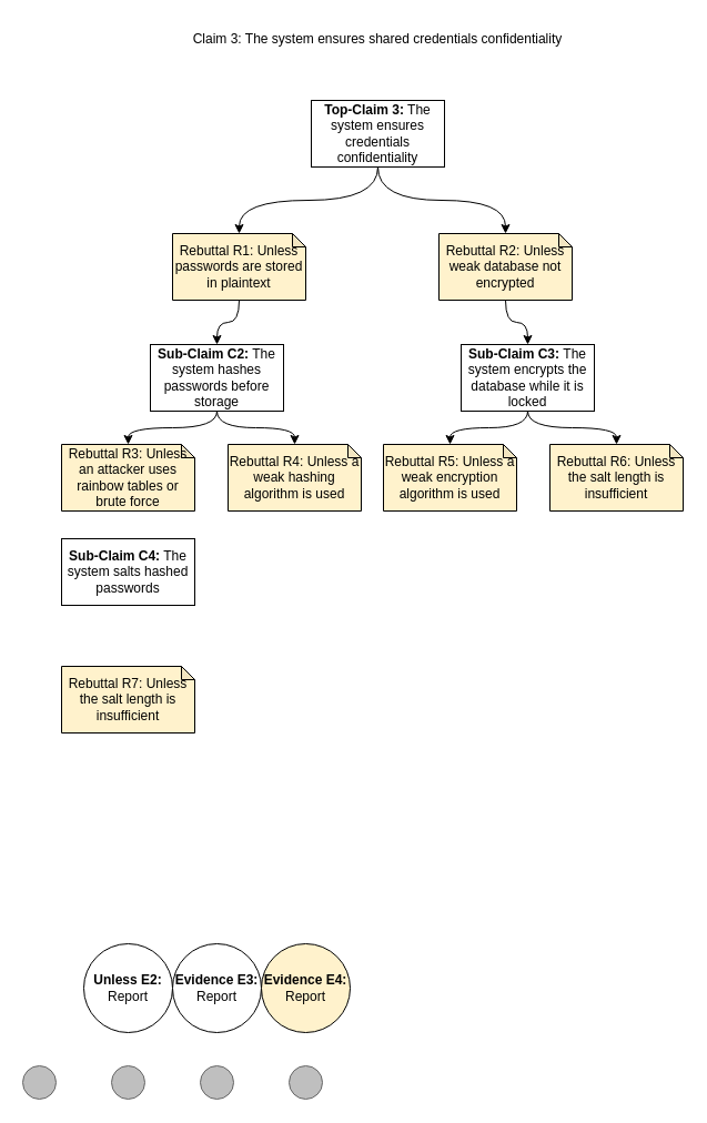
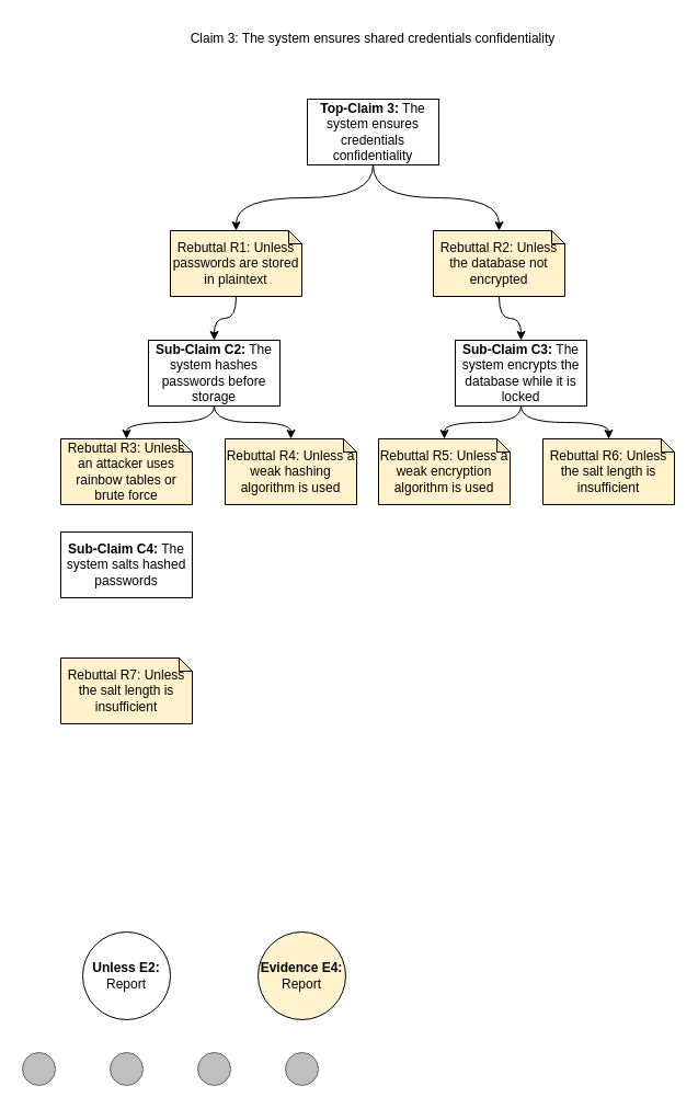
- <mxCell id="6" value="Rebuttal R2: Unless weak database not encrypted" style="shape=note;whiteSpace=wrap;html=1;backgroundOutline=1;darkOpacity=0.05;strokeColor=#000000;size=12;fillColor=#fff2cc;" vertex="1" parent="1"><mxGeometry x="395" y="210" width="120" height="60" as="geometry" /></mxCell>
+ <mxCell id="6" value="Rebuttal R2: Unless the database not encrypted" style="shape=note;whiteSpace=wrap;html=1;backgroundOutline=1;darkOpacity=0.05;strokeColor=#000000;size=12;fillColor=#fff2cc;" vertex="1" parent="1"><mxGeometry x="395" y="210" width="120" height="60" as="geometry" /></mxCell>
- <mxCell id="27" value="&lt;b&gt;Evidence E3:&lt;/b&gt; Report" style="ellipse;whiteSpace=wrap;html=1;aspect=fixed;" vertex="1" parent="1"><mxGeometry x="155" y="850" width="80" height="80" as="geometry" /></mxCell>
